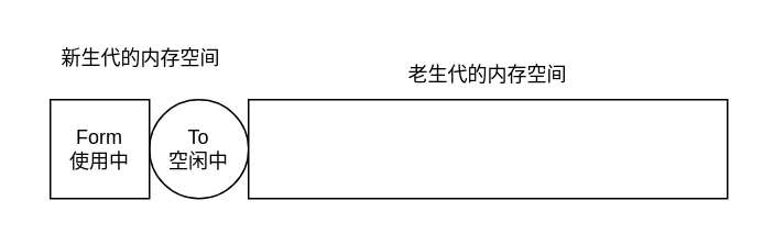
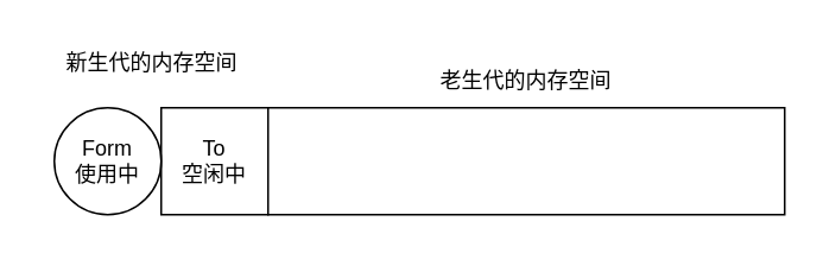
- <mxCell id="4" value="Form&lt;br&gt;使用中" style="rounded=0;whiteSpace=wrap;html=1;" vertex="1" parent="1"><mxGeometry x="30" y="60" width="60" height="60" as="geometry" /></mxCell>
+ <mxCell id="4" value="Form&lt;br&gt;使用中" style="ellipse;whiteSpace=wrap;html=1;" vertex="1" parent="1"><mxGeometry x="30" y="60" width="60" height="60" as="geometry" /></mxCell>
- <mxCell id="2" value="To&lt;br&gt;空闲中" style="ellipse;whiteSpace=wrap;html=1;" vertex="1" parent="1"><mxGeometry x="90" y="60" width="60" height="60" as="geometry" /></mxCell>
+ <mxCell id="2" value="To&lt;br&gt;空闲中" style="rounded=0;whiteSpace=wrap;html=1;" vertex="1" parent="1"><mxGeometry x="90" y="60" width="60" height="60" as="geometry" /></mxCell>
